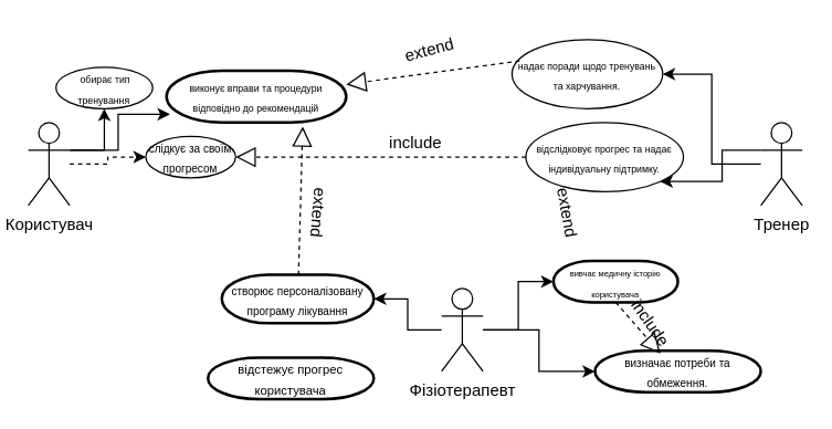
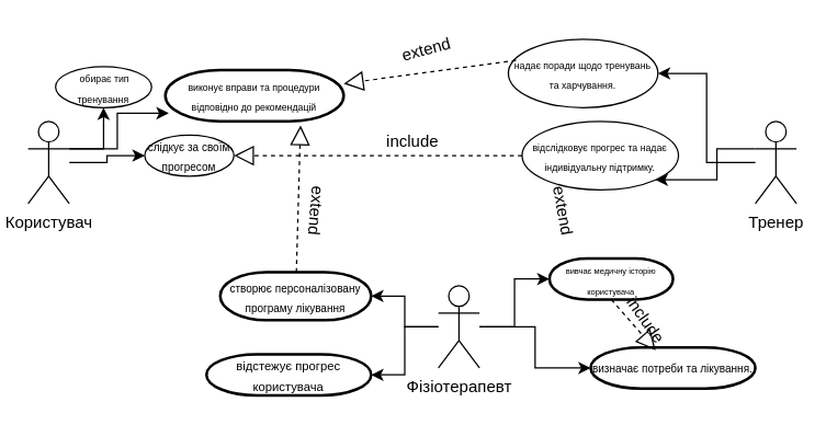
- <mxCell id="3" style="edgeStyle=orthogonalEdgeStyle;rounded=0;orthogonalLoop=1;jettySize=auto;html=1;entryX=0;entryY=0.5;entryDx=0;entryDy=0;dashed=1;" edge="1" parent="1" source="5" target="10"><mxGeometry relative="1" as="geometry" /></mxCell>
+ <mxCell id="3" style="edgeStyle=orthogonalEdgeStyle;rounded=0;orthogonalLoop=1;jettySize=auto;html=1;entryX=0;entryY=0.5;entryDx=0;entryDy=0;" edge="1" parent="1" source="5" target="10"><mxGeometry relative="1" as="geometry" /></mxCell>
+ <mxCell id="15" style="edgeStyle=orthogonalEdgeStyle;rounded=0;orthogonalLoop=1;jettySize=auto;html=1;entryX=1;entryY=0.5;entryDx=0;entryDy=0;entryPerimeter=0;" edge="1" parent="1" source="17" target="21"><mxGeometry relative="1" as="geometry" /></mxCell>
- <mxCell id="19" value="&lt;font style=&quot;font-size: 8px;&quot;&gt;визначає потреби та обмеження.&lt;/font&gt;" style="strokeWidth=2;html=1;shape=mxgraph.flowchart.terminator;whiteSpace=wrap;" vertex="1" parent="1"><mxGeometry x="430" y="253" width="120" height="30" as="geometry" /></mxCell>
+ <mxCell id="19" value="&lt;font style=&quot;font-size: 8px;&quot;&gt;визначає потреби та лікування.&lt;/font&gt;" style="strokeWidth=2;html=1;shape=mxgraph.flowchart.terminator;whiteSpace=wrap;" vertex="1" parent="1"><mxGeometry x="430" y="253" width="120" height="30" as="geometry" /></mxCell>
